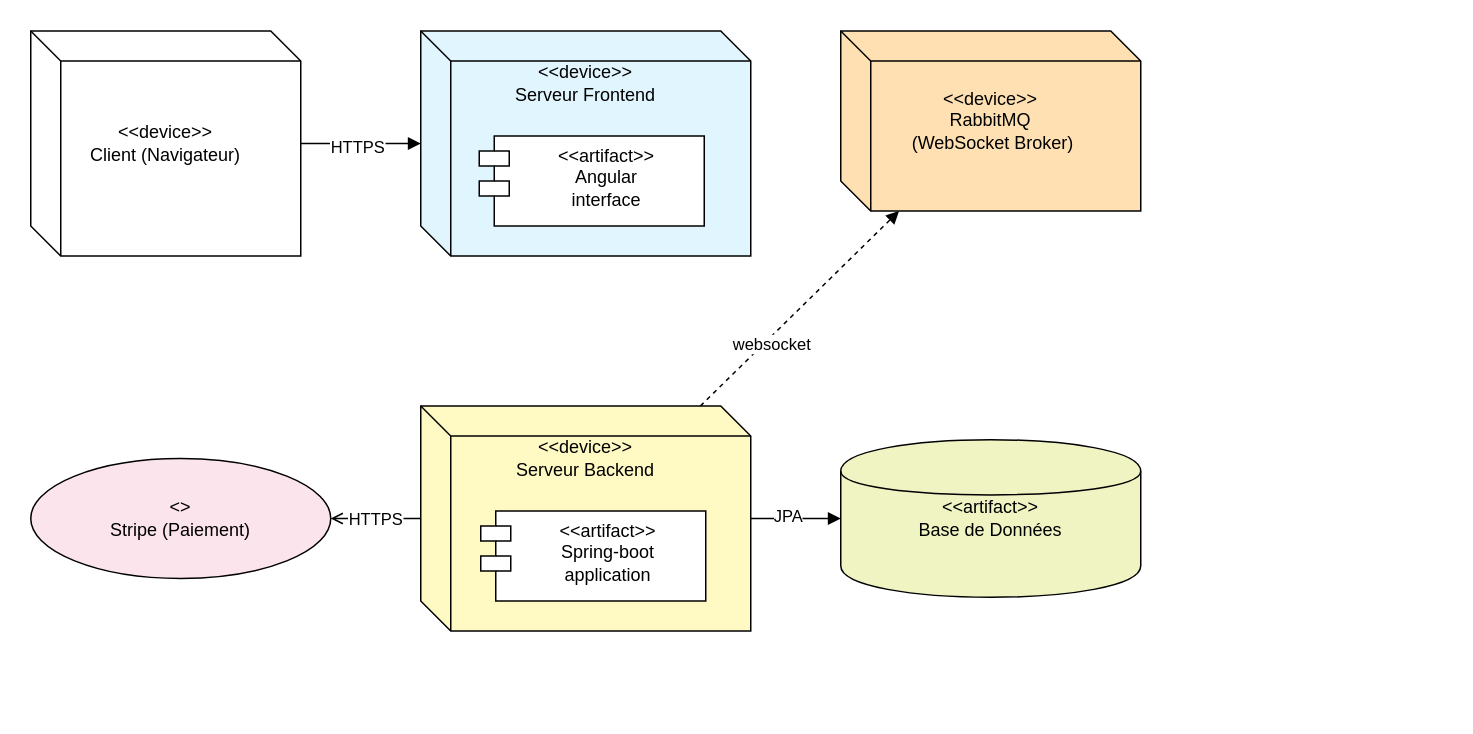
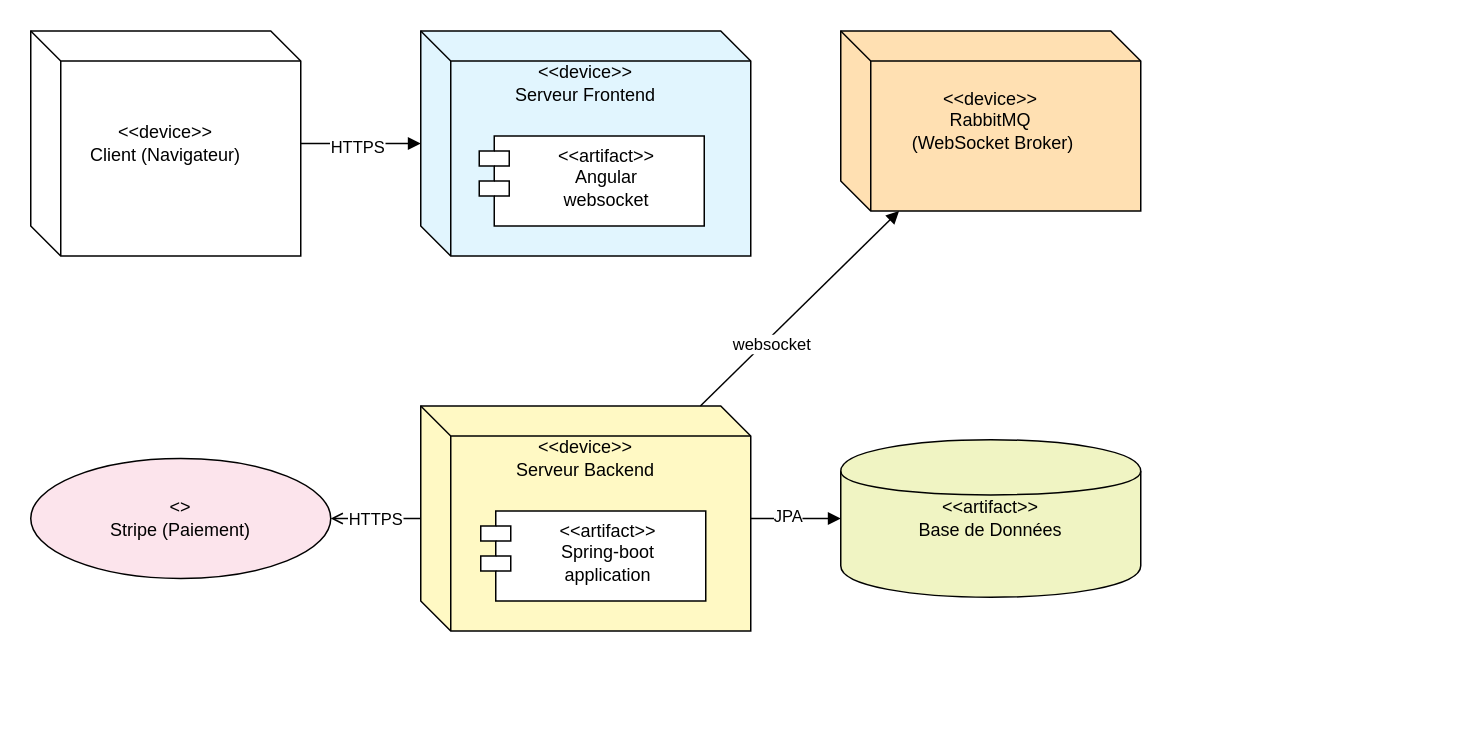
- <mxCell id="17" value="&lt;div&gt;&amp;lt;&amp;lt;artifact&amp;gt;&amp;gt;&lt;/div&gt;&lt;div&gt;Angular&lt;/div&gt;&lt;div&gt;interface&lt;/div&gt;" style="shape=module;align=left;spacingLeft=20;align=center;verticalAlign=top;whiteSpace=wrap;html=1;" vertex="1" parent="1"><mxGeometry x="319" y="90" width="150" height="60" as="geometry" /></mxCell>
+ <mxCell id="17" value="&lt;div&gt;&amp;lt;&amp;lt;artifact&amp;gt;&amp;gt;&lt;/div&gt;&lt;div&gt;Angular&lt;/div&gt;&lt;div&gt;websocket&lt;/div&gt;" style="shape=module;align=left;spacingLeft=20;align=center;verticalAlign=top;whiteSpace=wrap;html=1;" vertex="1" parent="1"><mxGeometry x="319" y="90" width="150" height="60" as="geometry" /></mxCell>
- <mxCell id="13" style="endArrow=block;html=1;dashed=1;" edge="1" parent="1" source="5" target="7"><mxGeometry relative="1" as="geometry" /></mxCell>
+ <mxCell id="13" style="endArrow=block;html=1;dashed=0;" edge="1" parent="1" source="5" target="7"><mxGeometry relative="1" as="geometry" /></mxCell>
